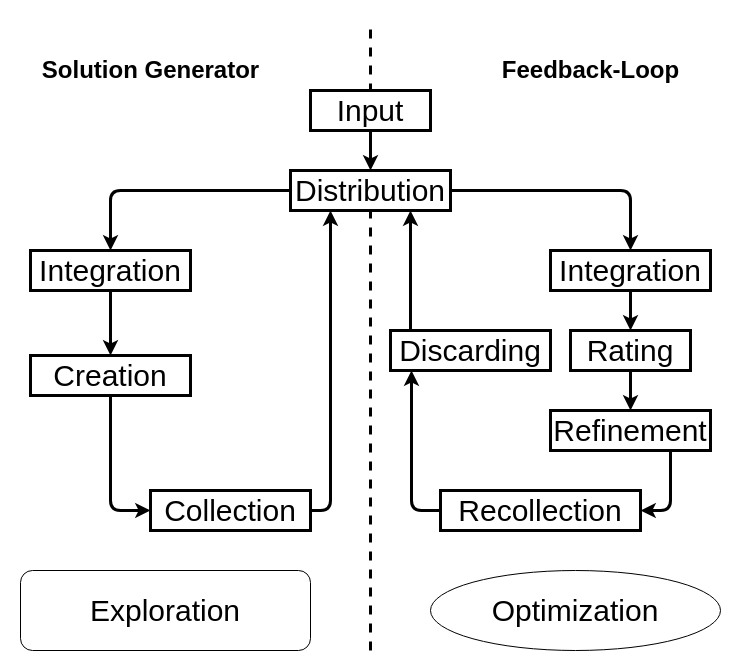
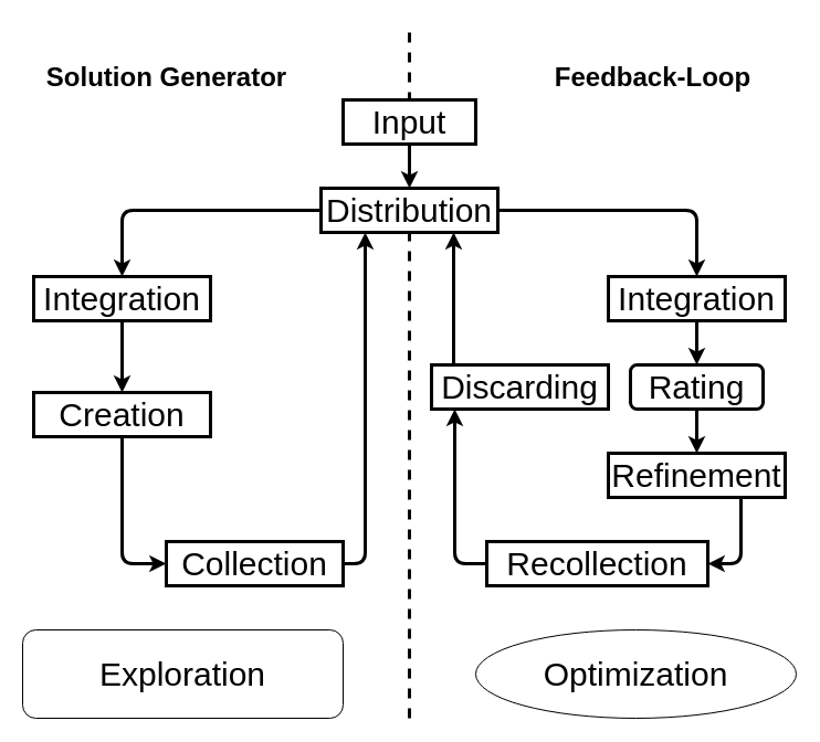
- <mxCell id="8" value="&lt;font style=&quot;font-size: 30px&quot;&gt;Rating&lt;/font&gt;" style="rounded=0;whiteSpace=wrap;html=1;strokeWidth=3;" parent="1" vertex="1"><mxGeometry x="570" y="330" width="120" height="40" as="geometry" /></mxCell>
+ <mxCell id="8" value="&lt;font style=&quot;font-size: 30px&quot;&gt;Rating&lt;/font&gt;" style="whiteSpace=wrap;html=1;strokeWidth=3;rounded=1;" parent="1" vertex="1"><mxGeometry x="570" y="330" width="120" height="40" as="geometry" /></mxCell>
